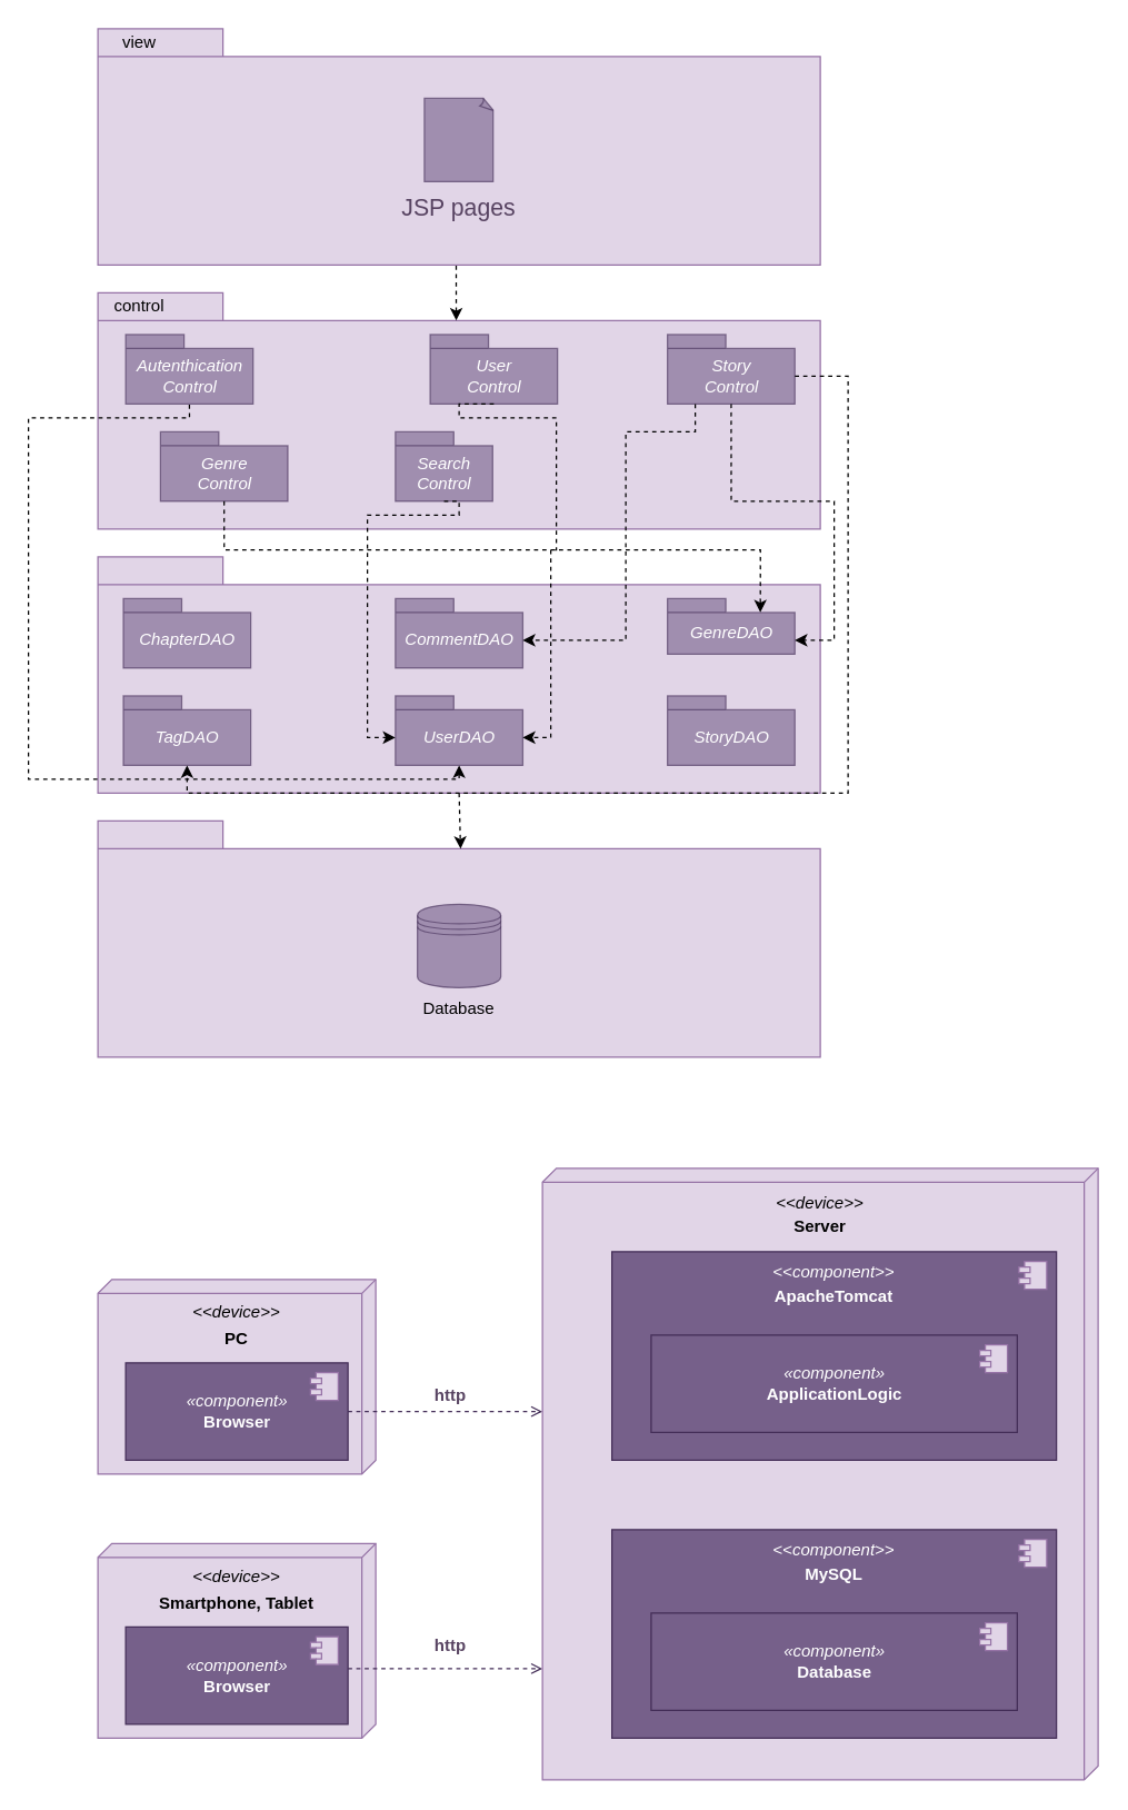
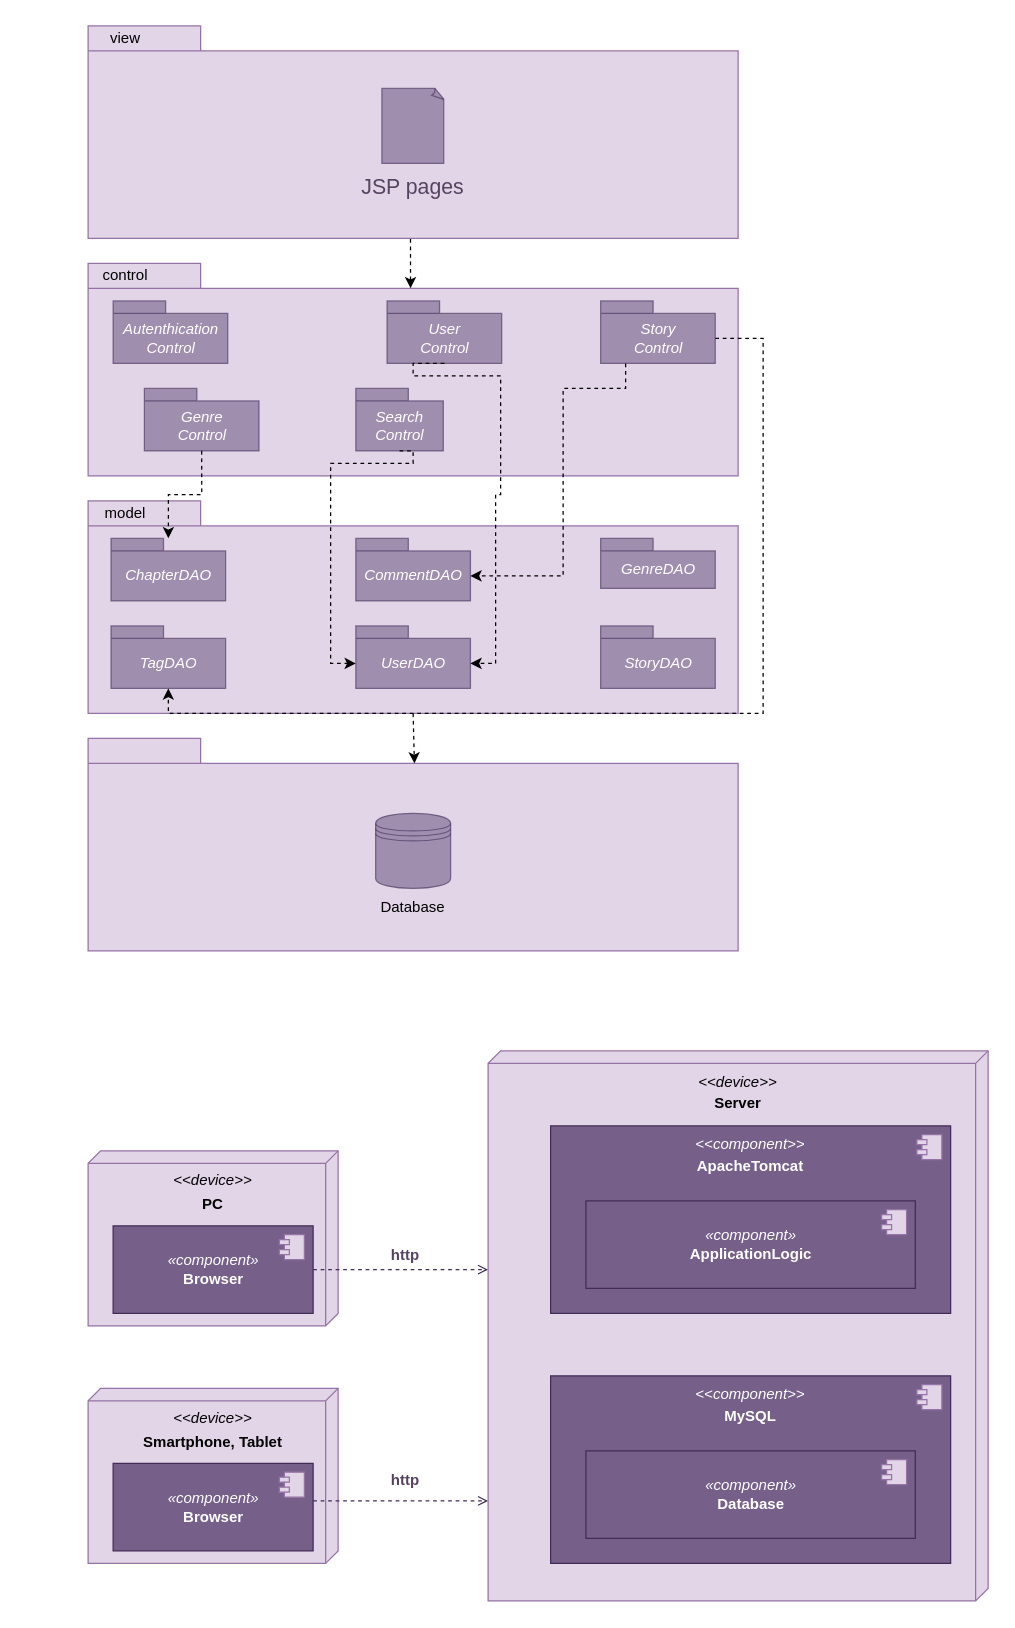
- <mxCell id="68" style="edgeStyle=orthogonalEdgeStyle;rounded=0;orthogonalLoop=1;jettySize=auto;html=1;exitX=0.5;exitY=1;exitDx=0;exitDy=0;exitPerimeter=0;entryX=0;entryY=0;entryDx=91.7;entryDy=30;entryPerimeter=0;dashed=1;" edge="1" parent="1" source="59" target="6"><mxGeometry relative="1" as="geometry"><Array as="points"><mxPoint x="526" y="360" /><mxPoint x="600" y="360" /><mxPoint x="600" y="460" /></Array></mxGeometry></mxCell>
- <mxCell id="65" style="edgeStyle=orthogonalEdgeStyle;rounded=0;orthogonalLoop=1;jettySize=auto;html=1;exitX=0.5;exitY=1;exitDx=0;exitDy=0;exitPerimeter=0;entryX=0;entryY=0;entryDx=66.85;entryDy=10;entryPerimeter=0;dashed=1;" edge="1" parent="1" source="60" target="6"><mxGeometry relative="1" as="geometry" /></mxCell>
+ <mxCell id="65" style="edgeStyle=orthogonalEdgeStyle;rounded=0;orthogonalLoop=1;jettySize=auto;html=1;exitX=0.5;exitY=1;exitDx=0;exitDy=0;exitPerimeter=0;dashed=1;" edge="1" parent="1" source="60" target="4"><mxGeometry relative="1" as="geometry" /></mxCell>
+ <mxCell id="10" value="model" style="text;html=1;strokeColor=none;fillColor=none;align=center;verticalAlign=middle;whiteSpace=wrap;rounded=0;" vertex="1" parent="2"><mxGeometry width="60" height="20" as="geometry" /></mxCell>
- <mxCell id="64" value="" style="edgeStyle=orthogonalEdgeStyle;rounded=0;orthogonalLoop=1;jettySize=auto;html=1;dashed=1;startArrow=classic;startFill=1;endArrow=none;endFill=0;entryX=0.5;entryY=1;entryDx=0;entryDy=0;entryPerimeter=0;exitX=0.5;exitY=1;exitDx=0;exitDy=0;exitPerimeter=0;" edge="1" parent="1" source="9" target="57"><mxGeometry relative="1" as="geometry"><mxPoint x="337.92" y="239.89" as="sourcePoint" /><mxPoint x="340" y="200" as="targetPoint" /><Array as="points"><mxPoint x="330" y="560" /><mxPoint x="20" y="560" /><mxPoint x="20" y="300" /><mxPoint x="136" y="300" /></Array></mxGeometry></mxCell>
